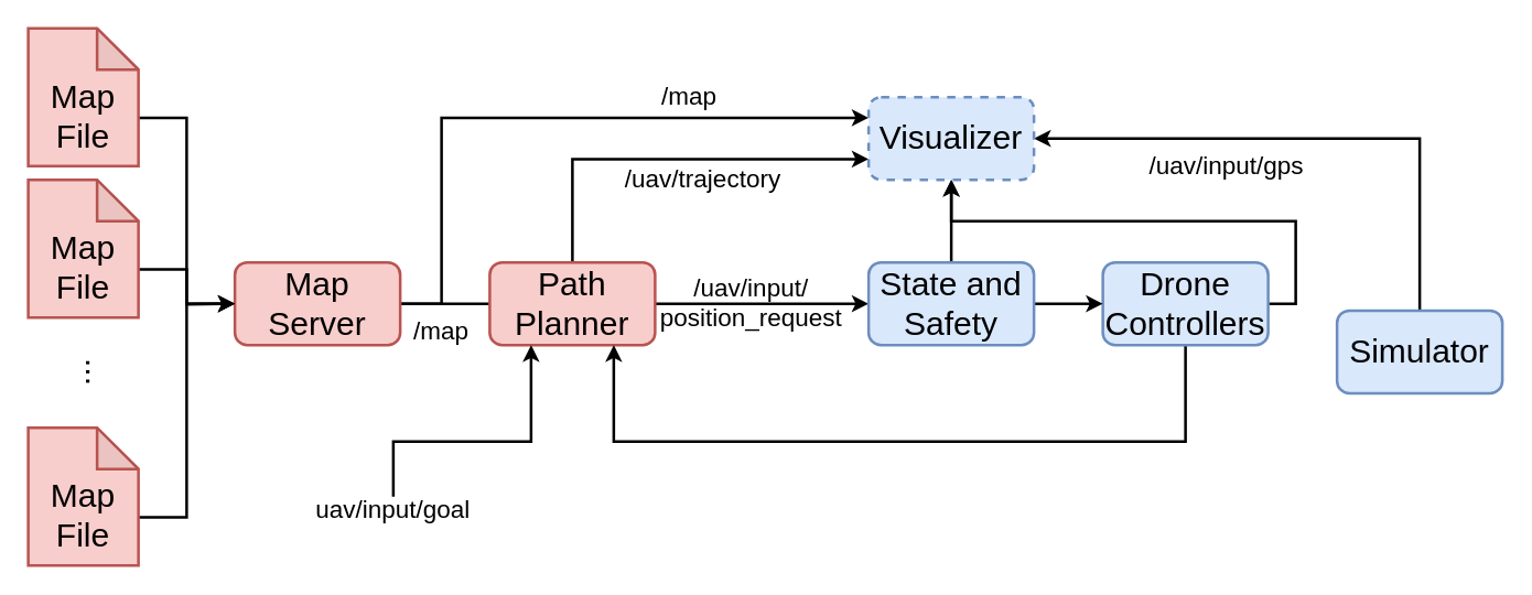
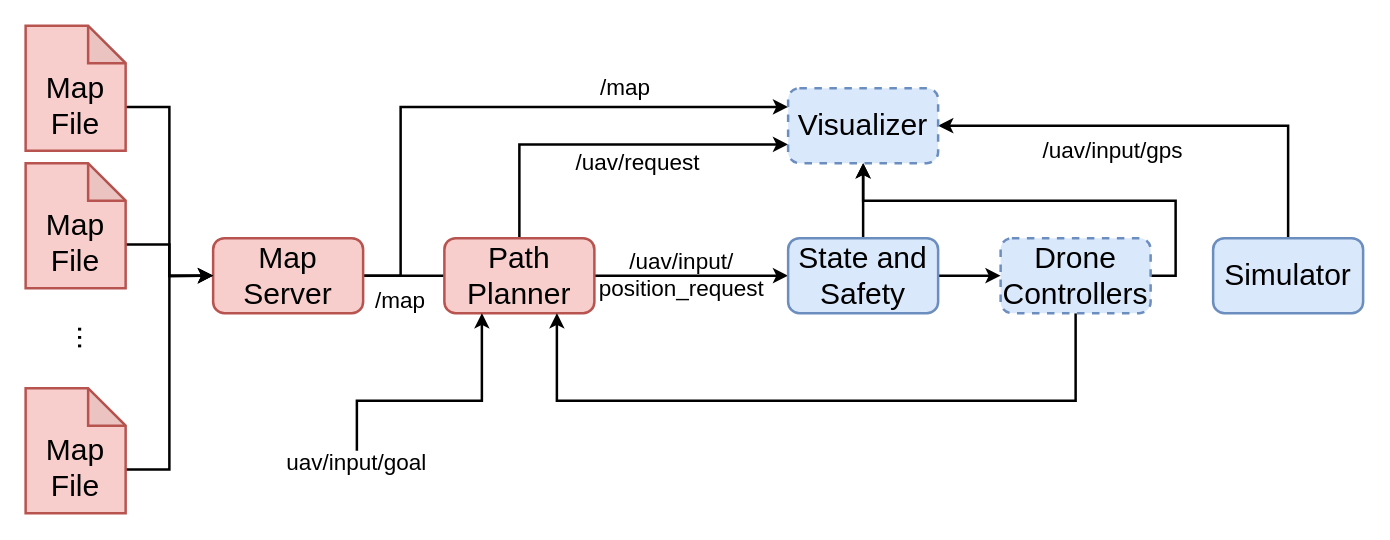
- <mxCell id="28" value="/uav/trajectory" style="text;html=1;strokeColor=none;fillColor=none;align=center;verticalAlign=middle;whiteSpace=wrap;rounded=0;fontSize=18;strokeWidth=2;" vertex="1" parent="1"><mxGeometry x="440" y="120" width="140" height="20" as="geometry" /></mxCell>
+ <mxCell id="28" value="/uav/request" style="text;html=1;strokeColor=none;fillColor=none;align=center;verticalAlign=middle;whiteSpace=wrap;rounded=0;fontSize=18;strokeWidth=2;" vertex="1" parent="1"><mxGeometry x="440" y="120" width="140" height="20" as="geometry" /></mxCell>
- <mxCell id="10" value="Drone Controllers" style="rounded=1;whiteSpace=wrap;html=1;fontSize=24;strokeWidth=2;fillColor=#dae8fc;strokeColor=#6c8ebf;" parent="1" vertex="1"><mxGeometry x="800" y="190" width="120" height="60" as="geometry" /></mxCell>
+ <mxCell id="10" value="Drone Controllers" style="rounded=1;whiteSpace=wrap;html=1;fontSize=24;strokeWidth=2;fillColor=#dae8fc;strokeColor=#6c8ebf;dashed=1;" parent="1" vertex="1"><mxGeometry x="800" y="190" width="120" height="60" as="geometry" /></mxCell>
- <mxCell id="12" value="Simulator" style="rounded=1;whiteSpace=wrap;html=1;fontSize=24;strokeWidth=2;fillColor=#dae8fc;strokeColor=#6c8ebf;" parent="1" vertex="1"><mxGeometry x="970" y="225" width="120" height="60" as="geometry" /></mxCell>
+ <mxCell id="12" value="Simulator" style="rounded=1;whiteSpace=wrap;html=1;fontSize=24;strokeWidth=2;fillColor=#dae8fc;strokeColor=#6c8ebf;" parent="1" vertex="1"><mxGeometry x="970" y="190" width="120" height="60" as="geometry" /></mxCell>
